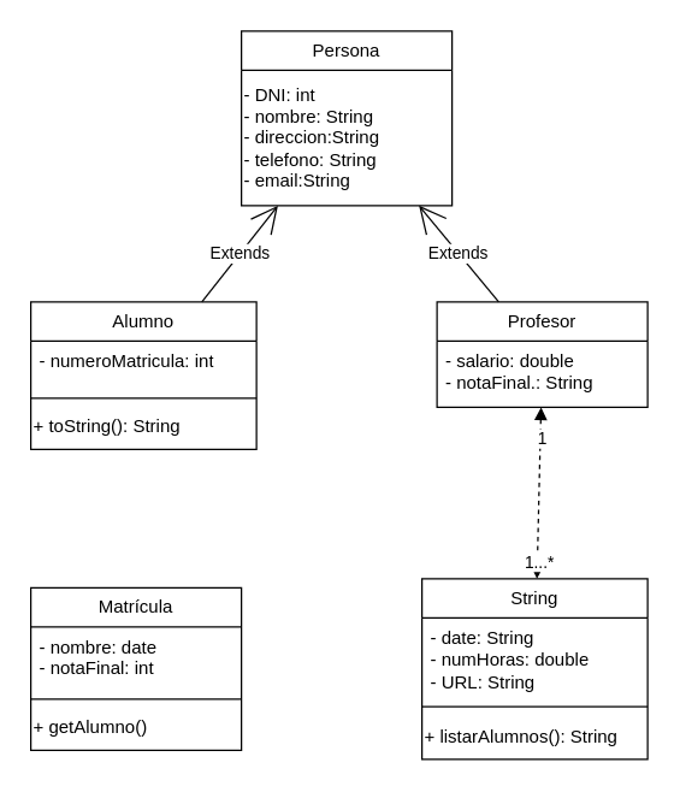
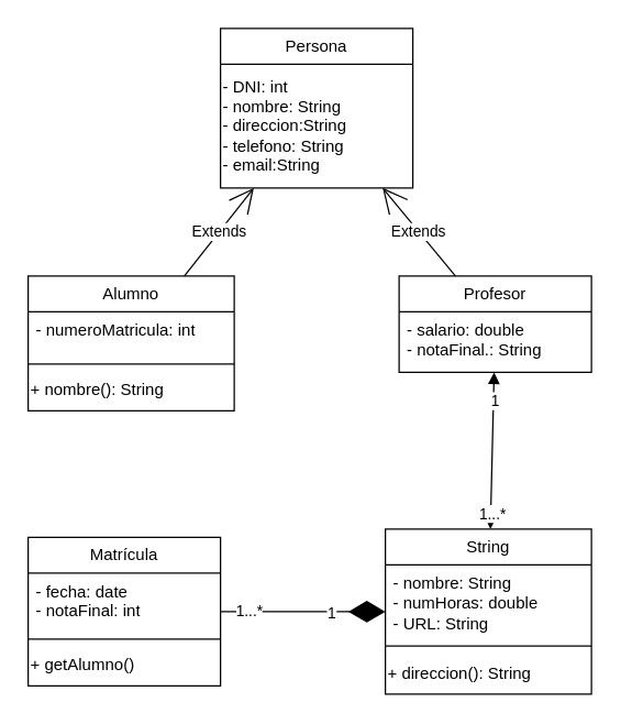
- <mxCell id="5" value="+ toString(): String" style="text;html=1;align=left;verticalAlign=middle;resizable=0;points=[];autosize=1;strokeColor=none;fillColor=none;" vertex="1" parent="2"><mxGeometry y="68" width="150" height="30" as="geometry" /></mxCell>
+ <mxCell id="5" value="+ nombre(): String" style="text;html=1;align=left;verticalAlign=middle;resizable=0;points=[];autosize=1;strokeColor=none;fillColor=none;" vertex="1" parent="2"><mxGeometry y="68" width="150" height="30" as="geometry" /></mxCell>
- <mxCell id="23" value="" style="endArrow=block;startArrow=block;endFill=1;startFill=1;html=1;rounded=0;dashed=1;" edge="1" parent="1" source="6" target="12"><mxGeometry width="160" relative="1" as="geometry"><mxPoint x="110" y="340" as="sourcePoint" /><mxPoint x="270" y="340" as="targetPoint" /></mxGeometry></mxCell>
+ <mxCell id="23" value="" style="endArrow=block;startArrow=block;endFill=1;startFill=1;html=1;rounded=0;" edge="1" parent="1" source="6" target="12"><mxGeometry width="160" relative="1" as="geometry"><mxPoint x="110" y="340" as="sourcePoint" /><mxPoint x="270" y="340" as="targetPoint" /></mxGeometry></mxCell>
- <mxCell id="17" value="&lt;div&gt;- nombre: date&lt;/div&gt;&lt;div&gt;- notaFinal: int&lt;/div&gt;" style="text;strokeColor=none;fillColor=none;align=left;verticalAlign=top;spacingLeft=4;spacingRight=4;overflow=hidden;rotatable=0;points=[[0,0.5],[1,0.5]];portConstraint=eastwest;whiteSpace=wrap;html=1;" vertex="1" parent="16"><mxGeometry y="26" width="140" height="44" as="geometry" /></mxCell>
+ <mxCell id="17" value="&lt;div&gt;- fecha: date&lt;/div&gt;&lt;div&gt;- notaFinal: int&lt;/div&gt;" style="text;strokeColor=none;fillColor=none;align=left;verticalAlign=top;spacingLeft=4;spacingRight=4;overflow=hidden;rotatable=0;points=[[0,0.5],[1,0.5]];portConstraint=eastwest;whiteSpace=wrap;html=1;" vertex="1" parent="16"><mxGeometry y="26" width="140" height="44" as="geometry" /></mxCell>
- <mxCell id="13" value="- date: String&lt;div&gt;- numHoras: double&lt;/div&gt;&lt;div&gt;- URL: String&lt;/div&gt;" style="text;strokeColor=none;fillColor=none;align=left;verticalAlign=top;spacingLeft=4;spacingRight=4;overflow=hidden;rotatable=0;points=[[0,0.5],[1,0.5]];portConstraint=eastwest;whiteSpace=wrap;html=1;" vertex="1" parent="12"><mxGeometry y="26" width="150" height="54" as="geometry" /></mxCell>
+ <mxCell id="13" value="- nombre: String&lt;div&gt;- numHoras: double&lt;/div&gt;&lt;div&gt;- URL: String&lt;/div&gt;" style="text;strokeColor=none;fillColor=none;align=left;verticalAlign=top;spacingLeft=4;spacingRight=4;overflow=hidden;rotatable=0;points=[[0,0.5],[1,0.5]];portConstraint=eastwest;whiteSpace=wrap;html=1;" vertex="1" parent="12"><mxGeometry y="26" width="150" height="54" as="geometry" /></mxCell>
+ <mxCell id="20" value="" style="endArrow=diamondThin;endFill=1;endSize=24;html=1;rounded=0;" edge="1" parent="1" source="16" target="12"><mxGeometry width="160" relative="1" as="geometry"><mxPoint x="240" y="380" as="sourcePoint" /><mxPoint x="310" y="370" as="targetPoint" /></mxGeometry></mxCell>
+ <mxCell id="21" value="1...*" style="edgeLabel;html=1;align=center;verticalAlign=middle;resizable=0;points=[];" vertex="1" connectable="0" parent="20"><mxGeometry x="0.561" y="1" relative="1" as="geometry"><mxPoint x="-74" as="offset" /></mxGeometry></mxCell>
+ <mxCell id="22" value="1" style="edgeLabel;html=1;align=center;verticalAlign=middle;resizable=0;points=[];" vertex="1" connectable="0" parent="20"><mxGeometry x="-0.819" relative="1" as="geometry"><mxPoint x="69" as="offset" /></mxGeometry></mxCell>
- <mxCell id="15" value="+ listarAlumnos(): String" style="text;html=1;align=left;verticalAlign=middle;resizable=0;points=[];autosize=1;strokeColor=none;fillColor=none;" vertex="1" parent="12"><mxGeometry y="90" width="150" height="30" as="geometry" /></mxCell>
+ <mxCell id="15" value="+ direccion(): String" style="text;html=1;align=left;verticalAlign=middle;resizable=0;points=[];autosize=1;strokeColor=none;fillColor=none;" vertex="1" parent="12"><mxGeometry y="90" width="150" height="30" as="geometry" /></mxCell>
